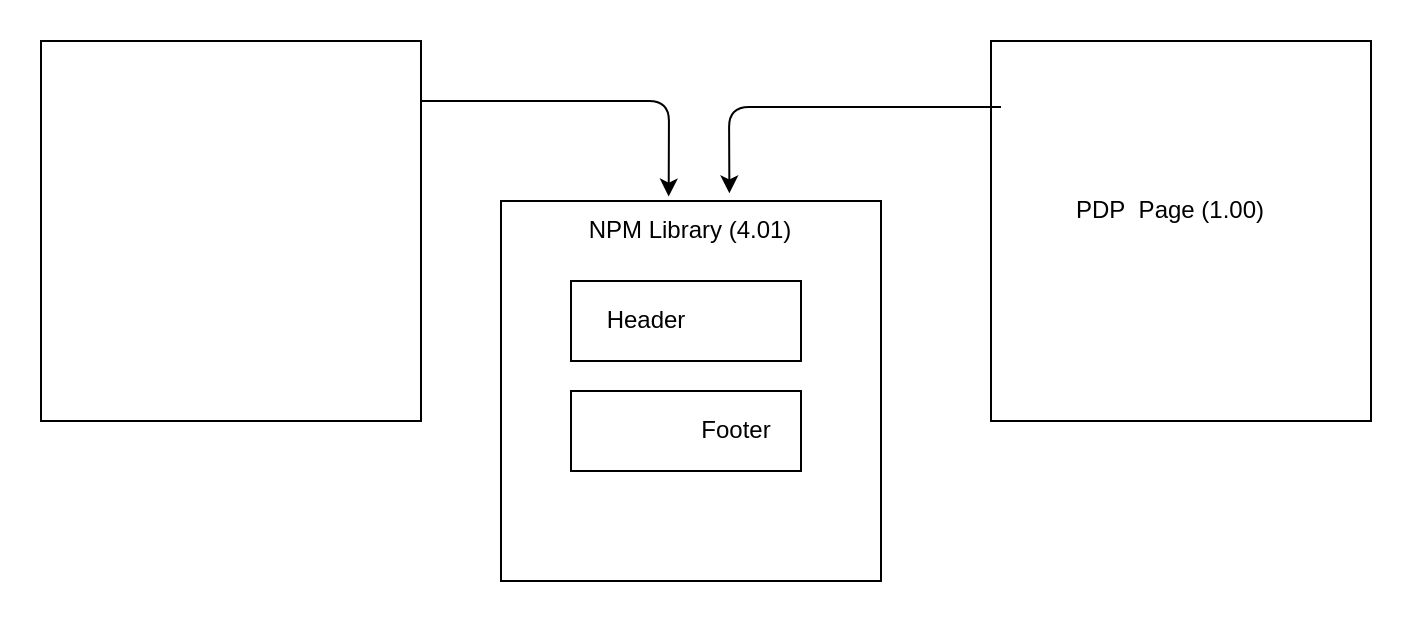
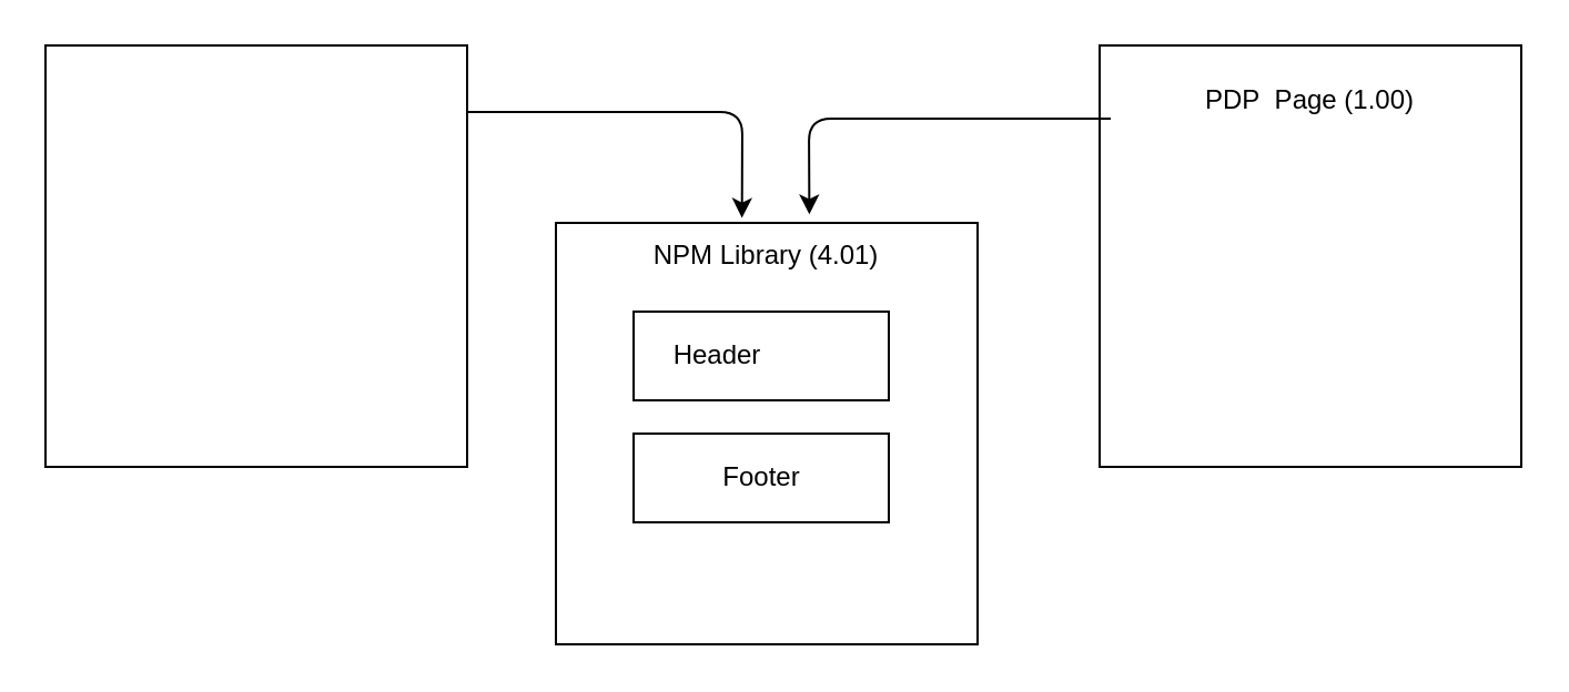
- <mxCell id="5" value="PDP&amp;nbsp; Page (1.00)" style="text;html=1;strokeColor=none;fillColor=none;align=center;verticalAlign=middle;whiteSpace=wrap;rounded=0;" vertex="1" parent="1"><mxGeometry x="515" y="90" width="140" height="30" as="geometry" /></mxCell>
+ <mxCell id="5" value="PDP&amp;nbsp; Page (1.00)" style="text;html=1;strokeColor=none;fillColor=none;align=center;verticalAlign=middle;whiteSpace=wrap;rounded=0;" vertex="1" parent="1"><mxGeometry x="520" y="30" width="140" height="30" as="geometry" /></mxCell>
- <mxCell id="9" value="Footer" style="text;html=1;strokeColor=none;fillColor=none;align=center;verticalAlign=middle;whiteSpace=wrap;rounded=0;fontFamily=Helvetica;fontSize=12;fontColor=default;" vertex="1" parent="1"><mxGeometry x="337.5" y="200" width="60" height="30" as="geometry" /></mxCell>
+ <mxCell id="9" value="Footer" style="text;html=1;strokeColor=none;fillColor=none;align=center;verticalAlign=middle;whiteSpace=wrap;rounded=0;fontFamily=Helvetica;fontSize=12;fontColor=default;" vertex="1" parent="1"><mxGeometry x="312.5" y="200" width="60" height="30" as="geometry" /></mxCell>
